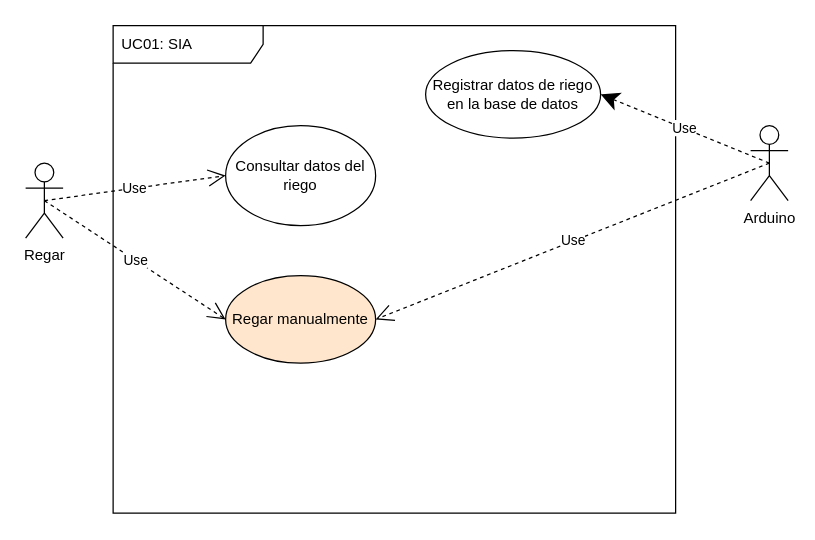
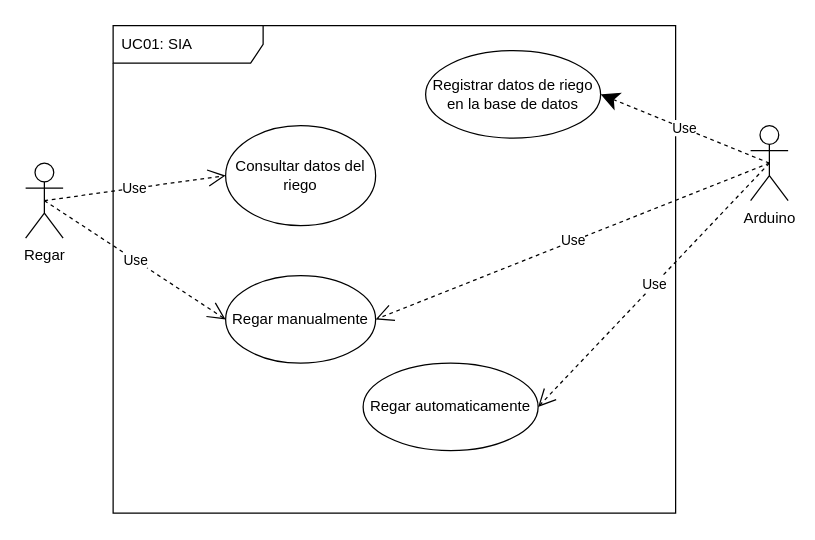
+ <mxCell id="12" value="Use" style="endArrow=open;endSize=12;dashed=1;html=1;exitX=0.5;exitY=0.5;exitDx=0;exitDy=0;exitPerimeter=0;entryX=1;entryY=0.5;entryDx=0;entryDy=0;" parent="1" source="5" target="8" edge="1"><mxGeometry width="160" relative="1" as="geometry"><mxPoint x="530" y="230" as="sourcePoint" /><mxPoint x="690" y="230" as="targetPoint" /></mxGeometry></mxCell>
- <mxCell id="7" value="Regar manualmente" style="ellipse;whiteSpace=wrap;html=1;fillColor=#ffe6cc;" parent="1" vertex="1"><mxGeometry x="180" y="220" width="120" height="70" as="geometry" /></mxCell>
+ <mxCell id="7" value="Regar manualmente" style="ellipse;whiteSpace=wrap;html=1;" parent="1" vertex="1"><mxGeometry x="180" y="220" width="120" height="70" as="geometry" /></mxCell>
+ <mxCell id="8" value="Regar automaticamente" style="ellipse;whiteSpace=wrap;html=1;" parent="1" vertex="1"><mxGeometry x="290" y="290" width="140" height="70" as="geometry" /></mxCell>
